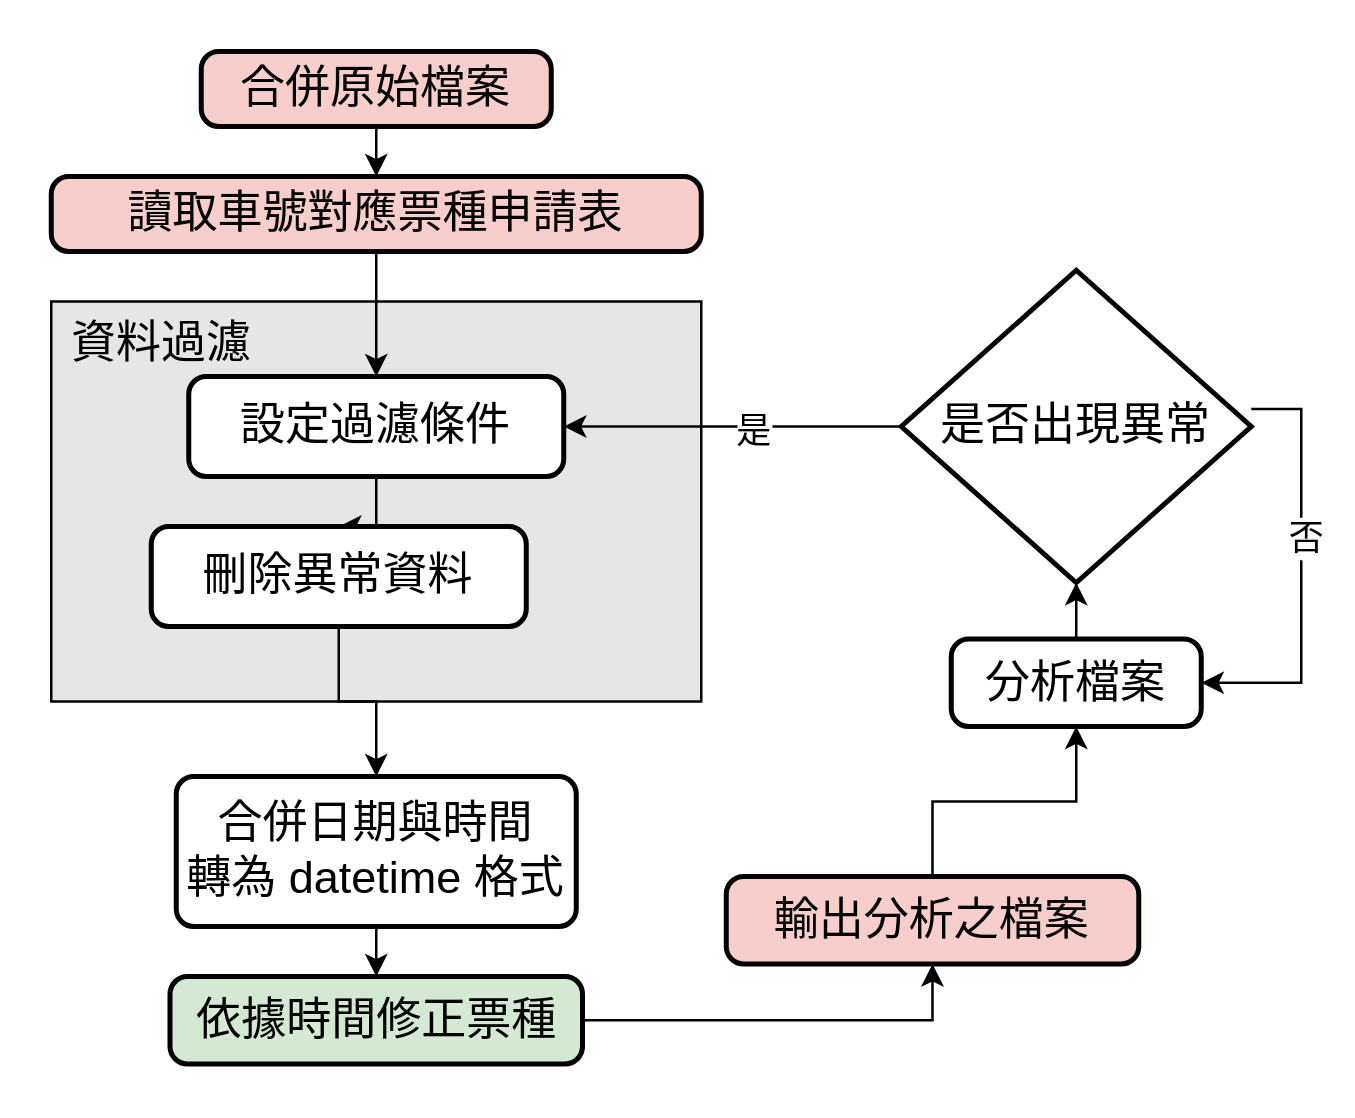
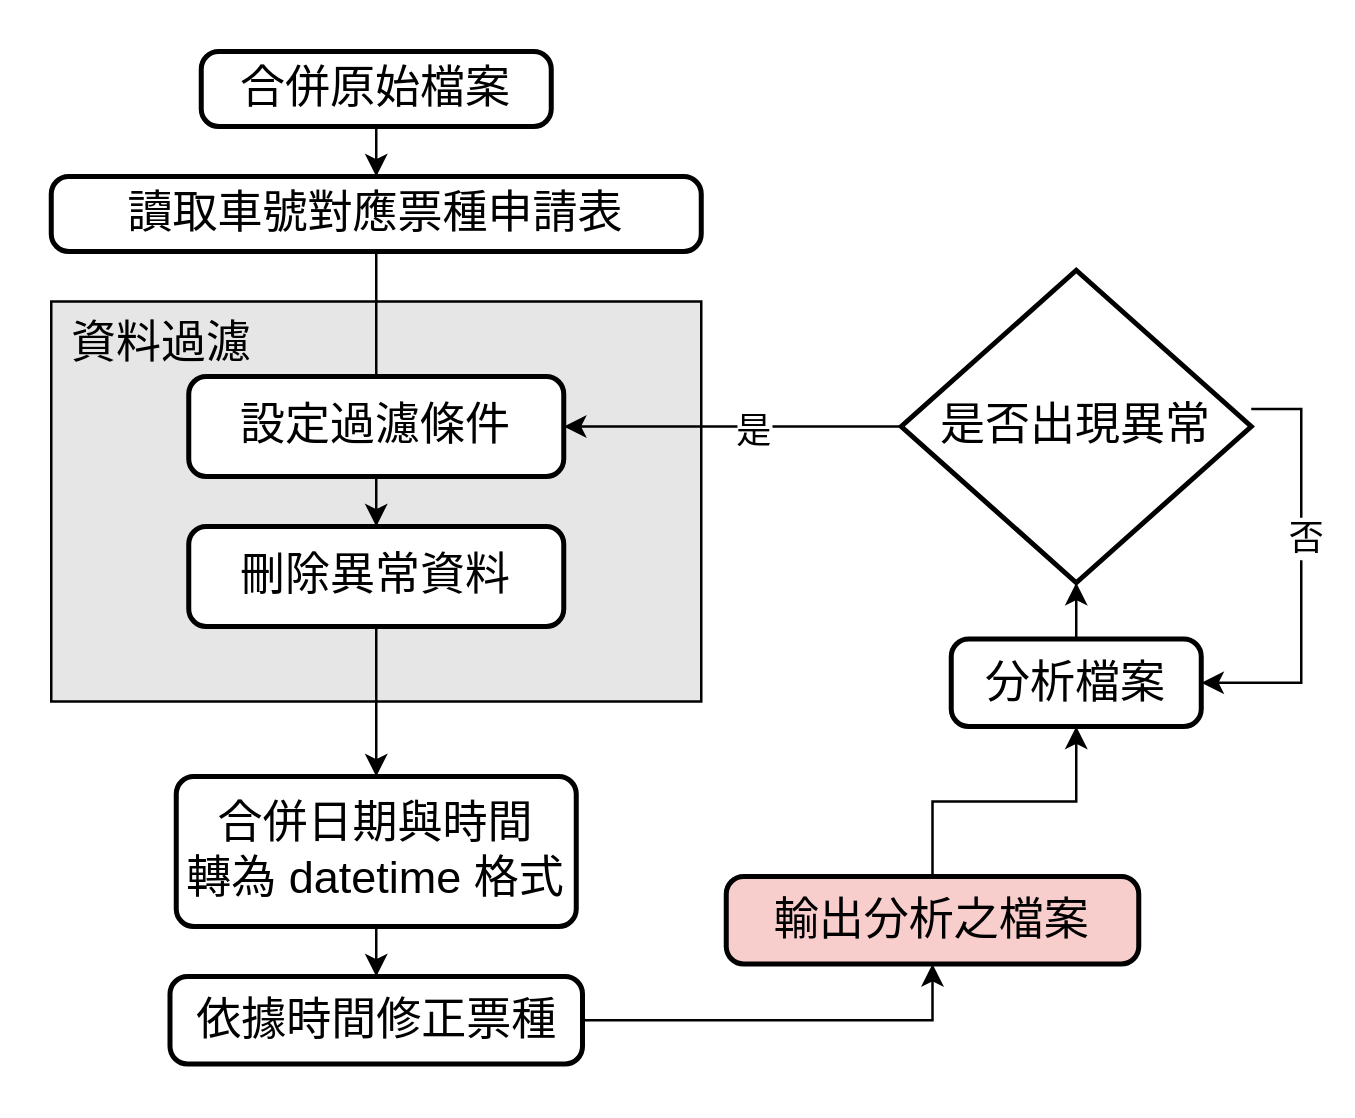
- <mxCell id="6" value="&lt;font style=&quot;font-size: 18px;&quot;&gt;合併原始檔案&lt;/font&gt;" style="rounded=1;whiteSpace=wrap;html=1;absoluteArcSize=1;arcSize=14;strokeWidth=2;fillColor=#f8cecc;" vertex="1" parent="1"><mxGeometry x="80" y="20" width="140" height="30" as="geometry" /></mxCell>
+ <mxCell id="6" value="&lt;font style=&quot;font-size: 18px;&quot;&gt;合併原始檔案&lt;/font&gt;" style="rounded=1;whiteSpace=wrap;html=1;absoluteArcSize=1;arcSize=14;strokeWidth=2;" vertex="1" parent="1"><mxGeometry x="80" y="20" width="140" height="30" as="geometry" /></mxCell>
- <mxCell id="4" value="&lt;font style=&quot;font-size: 18px;&quot;&gt;讀取車號對應票種申請表&lt;/font&gt;" style="rounded=1;whiteSpace=wrap;html=1;absoluteArcSize=1;arcSize=14;strokeWidth=2;fillColor=#f8cecc;" vertex="1" parent="1"><mxGeometry x="20" y="70" width="260" height="30" as="geometry" /></mxCell>
+ <mxCell id="4" value="&lt;font style=&quot;font-size: 18px;&quot;&gt;讀取車號對應票種申請表&lt;/font&gt;" style="rounded=1;whiteSpace=wrap;html=1;absoluteArcSize=1;arcSize=14;strokeWidth=2;" vertex="1" parent="1"><mxGeometry x="20" y="70" width="260" height="30" as="geometry" /></mxCell>
- <mxCell id="3" style="edgeStyle=orthogonalEdgeStyle;rounded=0;orthogonalLoop=1;jettySize=auto;html=1;" edge="1" parent="1" source="4" target="21"><mxGeometry relative="1" as="geometry" /></mxCell>
+ <mxCell id="3" style="edgeStyle=orthogonalEdgeStyle;rounded=0;orthogonalLoop=1;jettySize=auto;html=1;endArrow=none;" edge="1" parent="1" source="4" target="21"><mxGeometry relative="1" as="geometry" /></mxCell>
- <mxCell id="23" value="&lt;span style=&quot;font-size: 18px;&quot;&gt;刪除異常資料&lt;/span&gt;" style="rounded=1;whiteSpace=wrap;html=1;absoluteArcSize=1;arcSize=14;strokeWidth=2;" vertex="1" parent="1"><mxGeometry x="60" y="210" width="150" height="40" as="geometry" /></mxCell>
+ <mxCell id="23" value="&lt;span style=&quot;font-size: 18px;&quot;&gt;刪除異常資料&lt;/span&gt;" style="rounded=1;whiteSpace=wrap;html=1;absoluteArcSize=1;arcSize=14;strokeWidth=2;" vertex="1" parent="1"><mxGeometry x="75" y="210" width="150" height="40" as="geometry" /></mxCell>
- <mxCell id="10" value="&lt;span style=&quot;font-size: 18px;&quot;&gt;依據時間修正票種&lt;/span&gt;" style="rounded=1;whiteSpace=wrap;html=1;absoluteArcSize=1;arcSize=14;strokeWidth=2;fillColor=#d5e8d4;" vertex="1" parent="1"><mxGeometry x="67.5" y="390" width="165" height="35" as="geometry" /></mxCell>
+ <mxCell id="10" value="&lt;span style=&quot;font-size: 18px;&quot;&gt;依據時間修正票種&lt;/span&gt;" style="rounded=1;whiteSpace=wrap;html=1;absoluteArcSize=1;arcSize=14;strokeWidth=2;" vertex="1" parent="1"><mxGeometry x="67.5" y="390" width="165" height="35" as="geometry" /></mxCell>
